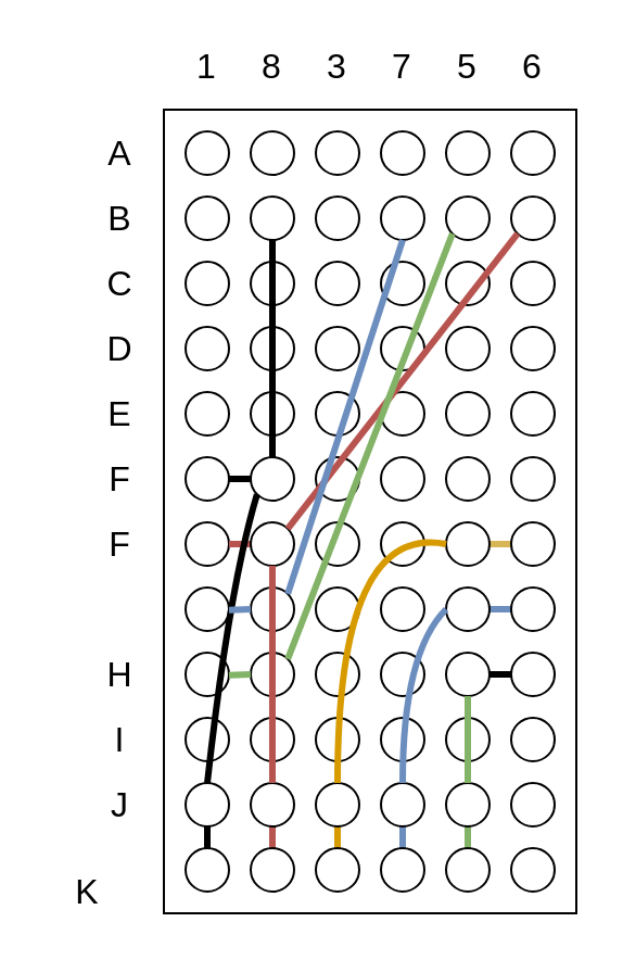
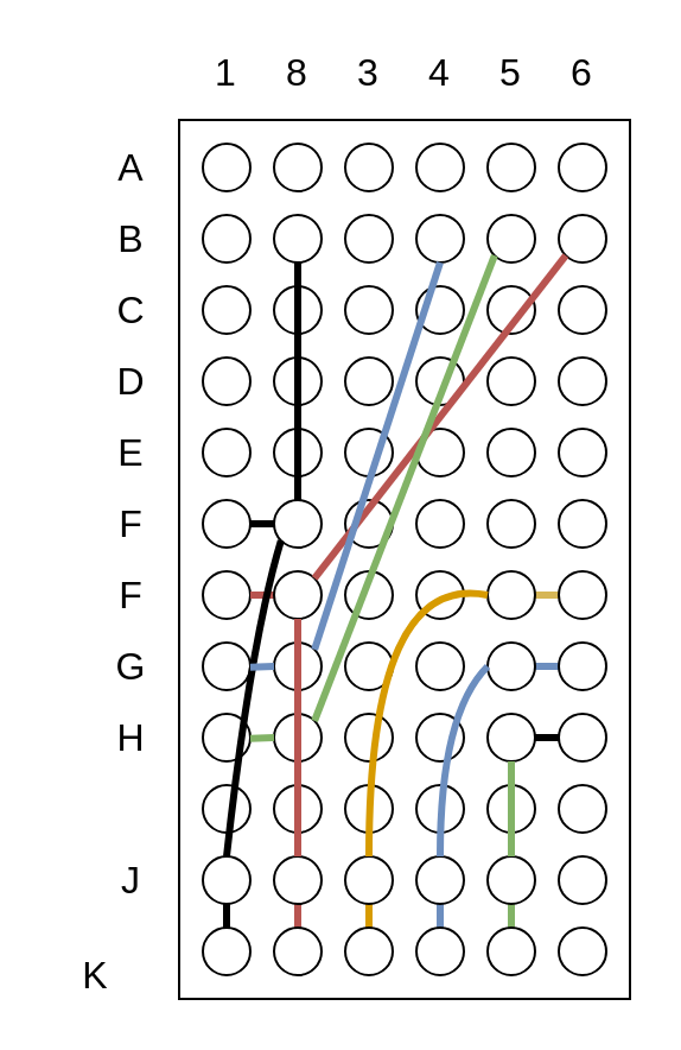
- <mxCell id="103" value="7" style="text;strokeColor=none;fillColor=none;html=1;align=center;verticalAlign=middle;whiteSpace=wrap;rounded=0;fontSize=16;" vertex="1" parent="1"><mxGeometry x="175" y="20" width="20" height="20" as="geometry" /></mxCell>
+ <mxCell id="103" value="4" style="text;strokeColor=none;fillColor=none;html=1;align=center;verticalAlign=middle;whiteSpace=wrap;rounded=0;fontSize=16;" vertex="1" parent="1"><mxGeometry x="175" y="20" width="20" height="20" as="geometry" /></mxCell>
+ <mxCell id="95" value="G" style="text;strokeColor=none;fillColor=none;html=1;align=center;verticalAlign=middle;whiteSpace=wrap;rounded=0;fontSize=16;" vertex="1" parent="1"><mxGeometry x="35" y="270" width="40" height="20" as="geometry" /></mxCell>
- <mxCell id="97" value="I" style="text;strokeColor=none;fillColor=none;html=1;align=center;verticalAlign=middle;whiteSpace=wrap;rounded=0;fontSize=16;" vertex="1" parent="1"><mxGeometry x="35" y="330" width="40" height="20" as="geometry" /></mxCell>
